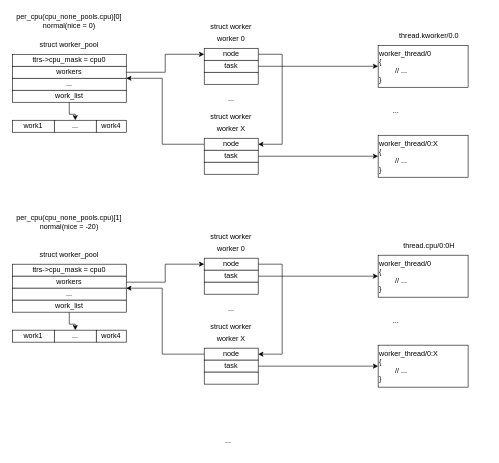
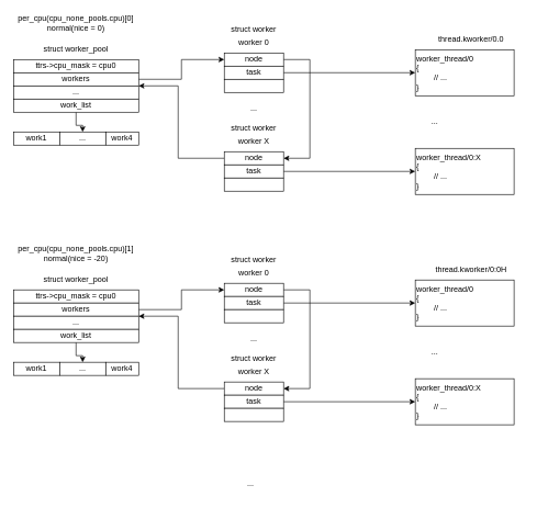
- <mxCell id="32" value="per_cpu(cpu_none_pools.cpu)[1] normal(nice = -20)" style="text;html=1;strokeColor=none;fillColor=none;align=center;verticalAlign=middle;whiteSpace=wrap;rounded=0;" vertex="1" parent="1"><mxGeometry x="20" y="355" width="190" height="30" as="geometry" /></mxCell>
+ <mxCell id="32" value="per_cpu(cpu_none_pools.cpu)[1] normal(nice = -20)" style="text;html=1;strokeColor=none;fillColor=none;align=center;verticalAlign=middle;whiteSpace=wrap;rounded=0;" vertex="1" parent="1"><mxGeometry x="20" y="370" width="190" height="30" as="geometry" /></mxCell>
- <mxCell id="60" value="thread.cpu/0:0H" style="text;html=1;strokeColor=none;fillColor=none;align=center;verticalAlign=middle;whiteSpace=wrap;rounded=0;" vertex="1" parent="1"><mxGeometry x="620" y="395" width="190" height="30" as="geometry" /></mxCell>
+ <mxCell id="60" value="thread.kworker/0:0H" style="text;html=1;strokeColor=none;fillColor=none;align=center;verticalAlign=middle;whiteSpace=wrap;rounded=0;" vertex="1" parent="1"><mxGeometry x="620" y="395" width="190" height="30" as="geometry" /></mxCell>
